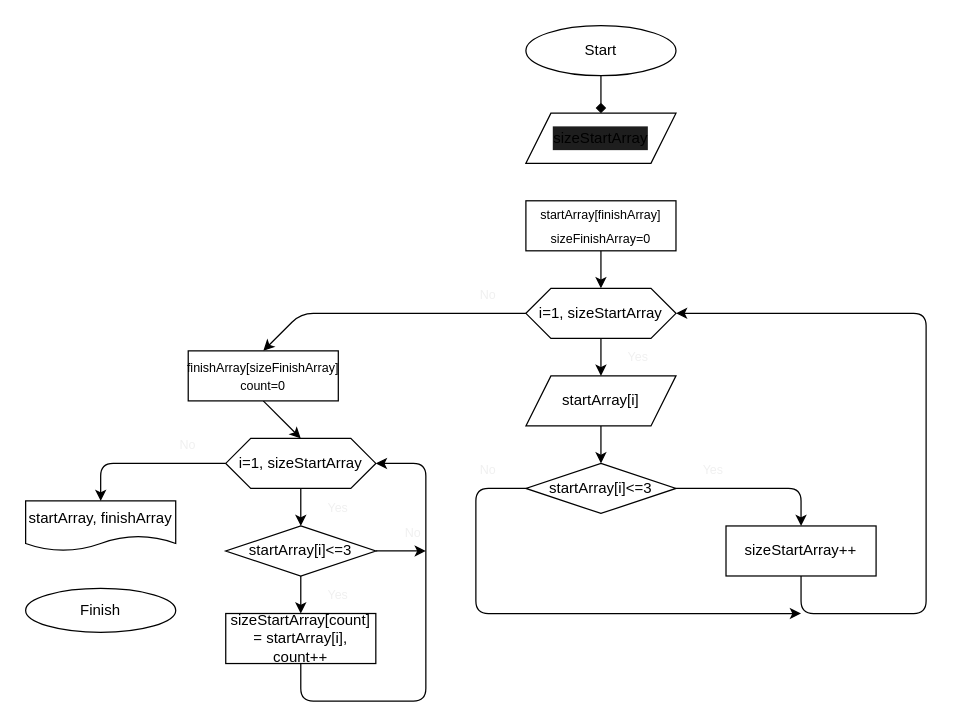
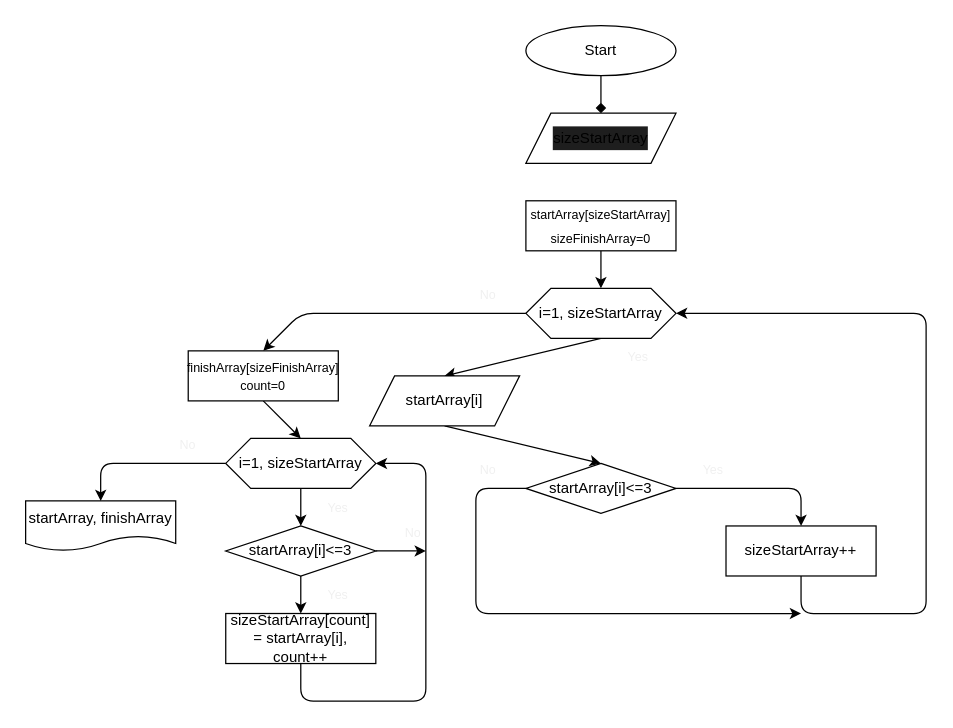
- <mxCell id="11" value="&lt;p style=&quot;line-height: 19px&quot;&gt;&lt;font style=&quot;font-size: 10px&quot;&gt;&lt;font&gt;startArray[finishArray]&lt;br&gt;&lt;/font&gt;sizeFinishArray=0&lt;/font&gt;&lt;/p&gt;" style="rounded=0;whiteSpace=wrap;html=1;" vertex="1" parent="1"><mxGeometry x="420" y="160" width="120" height="40" as="geometry" /></mxCell>
+ <mxCell id="11" value="&lt;p style=&quot;line-height: 19px&quot;&gt;&lt;font style=&quot;font-size: 10px&quot;&gt;&lt;font&gt;startArray[sizeStartArray]&lt;br&gt;&lt;/font&gt;sizeFinishArray=0&lt;/font&gt;&lt;/p&gt;" style="rounded=0;whiteSpace=wrap;html=1;" vertex="1" parent="1"><mxGeometry x="420" y="160" width="120" height="40" as="geometry" /></mxCell>
- <mxCell id="9" value="startArray[i]" style="shape=parallelogram;perimeter=parallelogramPerimeter;whiteSpace=wrap;html=1;fixedSize=1;" vertex="1" parent="1"><mxGeometry x="420" y="300" width="120" height="40" as="geometry" /></mxCell>
+ <mxCell id="9" value="startArray[i]" style="shape=parallelogram;perimeter=parallelogramPerimeter;whiteSpace=wrap;html=1;fixedSize=1;" vertex="1" parent="1"><mxGeometry x="295" y="300" width="120" height="40" as="geometry" /></mxCell>
- <mxCell id="28" value="Finish" style="ellipse;whiteSpace=wrap;html=1;" vertex="1" parent="1"><mxGeometry x="20" y="470" width="120" height="35" as="geometry" /></mxCell>
